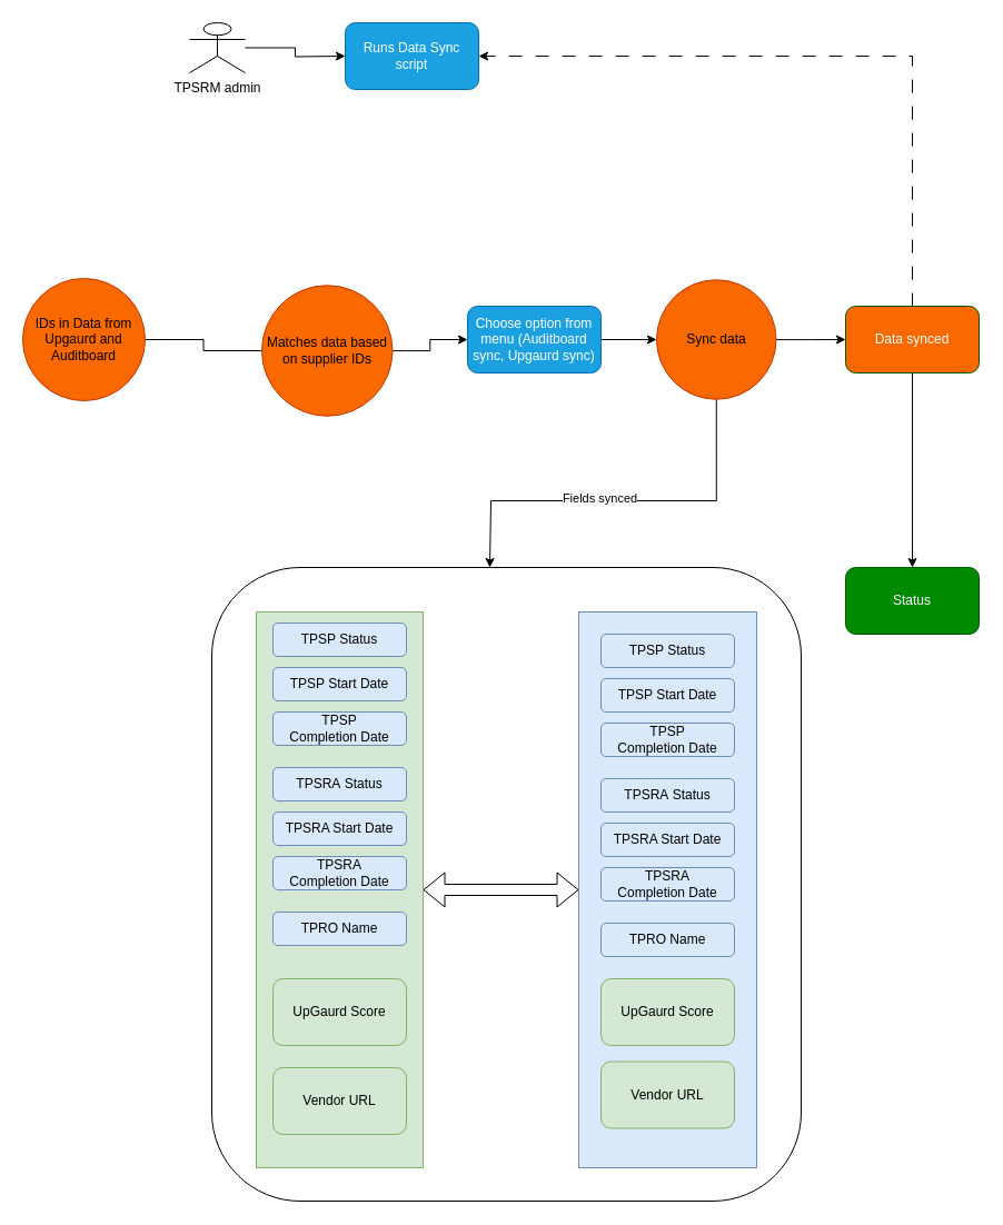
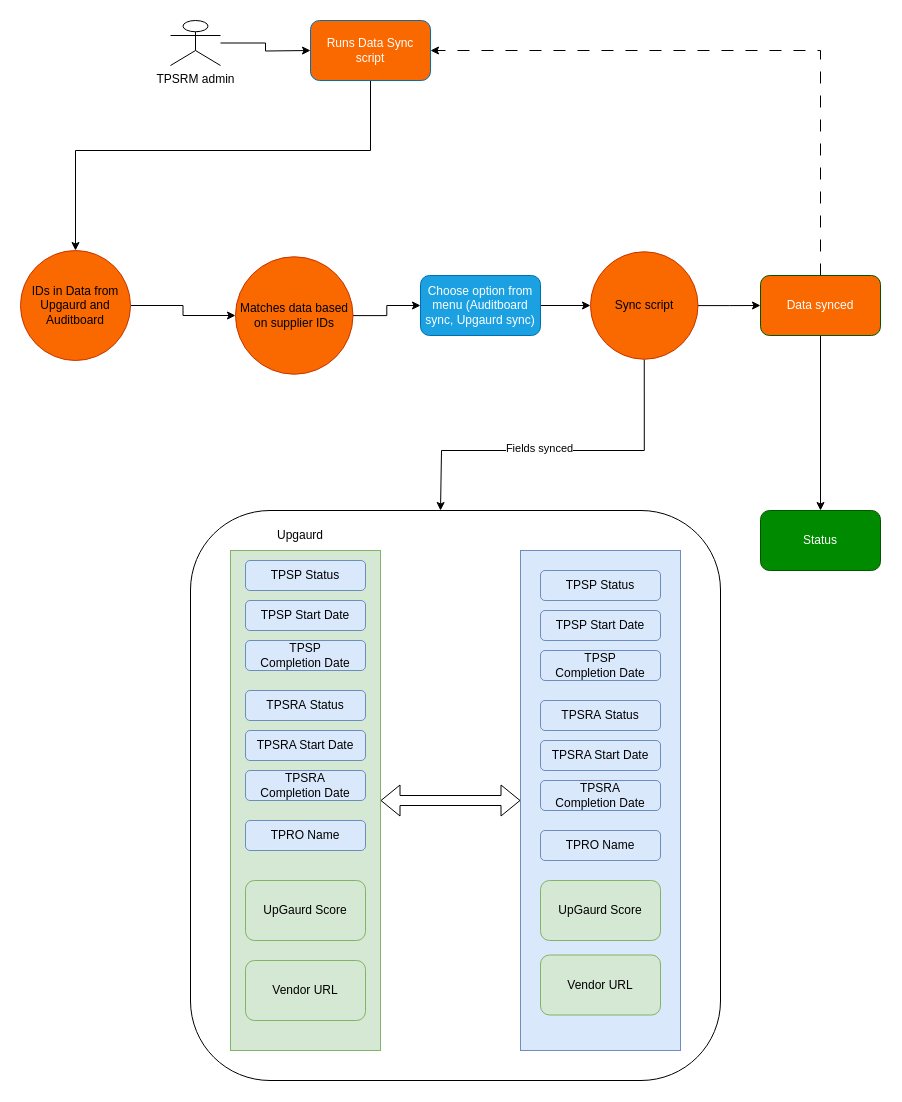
- <mxCell id="5" value="Runs Data Sync script" style="rounded=1;whiteSpace=wrap;html=1;fillColor=#1ba1e2;strokeColor=#006EAF;fontColor=#ffffff;" vertex="1" parent="1"><mxGeometry x="310" y="20" width="120" height="60" as="geometry" /></mxCell>
+ <mxCell id="5" value="Runs Data Sync script" style="rounded=1;whiteSpace=wrap;html=1;fillColor=#fa6800;strokeColor=#006EAF;fontColor=#ffffff;" vertex="1" parent="1"><mxGeometry x="310" y="20" width="120" height="60" as="geometry" /></mxCell>
+ <mxCell id="4" style="edgeStyle=orthogonalEdgeStyle;rounded=0;orthogonalLoop=1;jettySize=auto;html=1;entryX=0.5;entryY=0;entryDx=0;entryDy=0;" edge="1" parent="1" source="5" target="7"><mxGeometry relative="1" as="geometry"><mxPoint x="370" y="210" as="targetPoint" /><Array as="points"><mxPoint x="370" y="150" /><mxPoint x="75" y="150" /></Array></mxGeometry></mxCell>
- <mxCell id="15" value="Sync data" style="ellipse;whiteSpace=wrap;html=1;aspect=fixed;fillColor=#fa6800;fontColor=#000000;strokeColor=#C73500;" vertex="1" parent="1"><mxGeometry x="590" y="251.25" width="107.5" height="107.5" as="geometry" /></mxCell>
+ <mxCell id="15" value="Sync script" style="ellipse;whiteSpace=wrap;html=1;aspect=fixed;fillColor=#fa6800;fontColor=#000000;strokeColor=#C73500;" vertex="1" parent="1"><mxGeometry x="590" y="251.25" width="107.5" height="107.5" as="geometry" /></mxCell>
- <mxCell id="6" style="edgeStyle=orthogonalEdgeStyle;rounded=0;orthogonalLoop=1;jettySize=auto;html=1;entryX=0;entryY=0.5;entryDx=0;entryDy=0;endArrow=none;" edge="1" parent="1" source="7" target="9"><mxGeometry relative="1" as="geometry"><mxPoint x="400" y="315" as="targetPoint" /></mxGeometry></mxCell>
+ <mxCell id="6" style="edgeStyle=orthogonalEdgeStyle;rounded=0;orthogonalLoop=1;jettySize=auto;html=1;entryX=0;entryY=0.5;entryDx=0;entryDy=0;" edge="1" parent="1" source="7" target="9"><mxGeometry relative="1" as="geometry"><mxPoint x="400" y="315" as="targetPoint" /></mxGeometry></mxCell>
+ <mxCell id="39" value="Upgaurd" style="text;html=1;align=center;verticalAlign=middle;whiteSpace=wrap;rounded=0;" vertex="1" parent="1"><mxGeometry x="270" y="520" width="60" height="30" as="geometry" /></mxCell>
